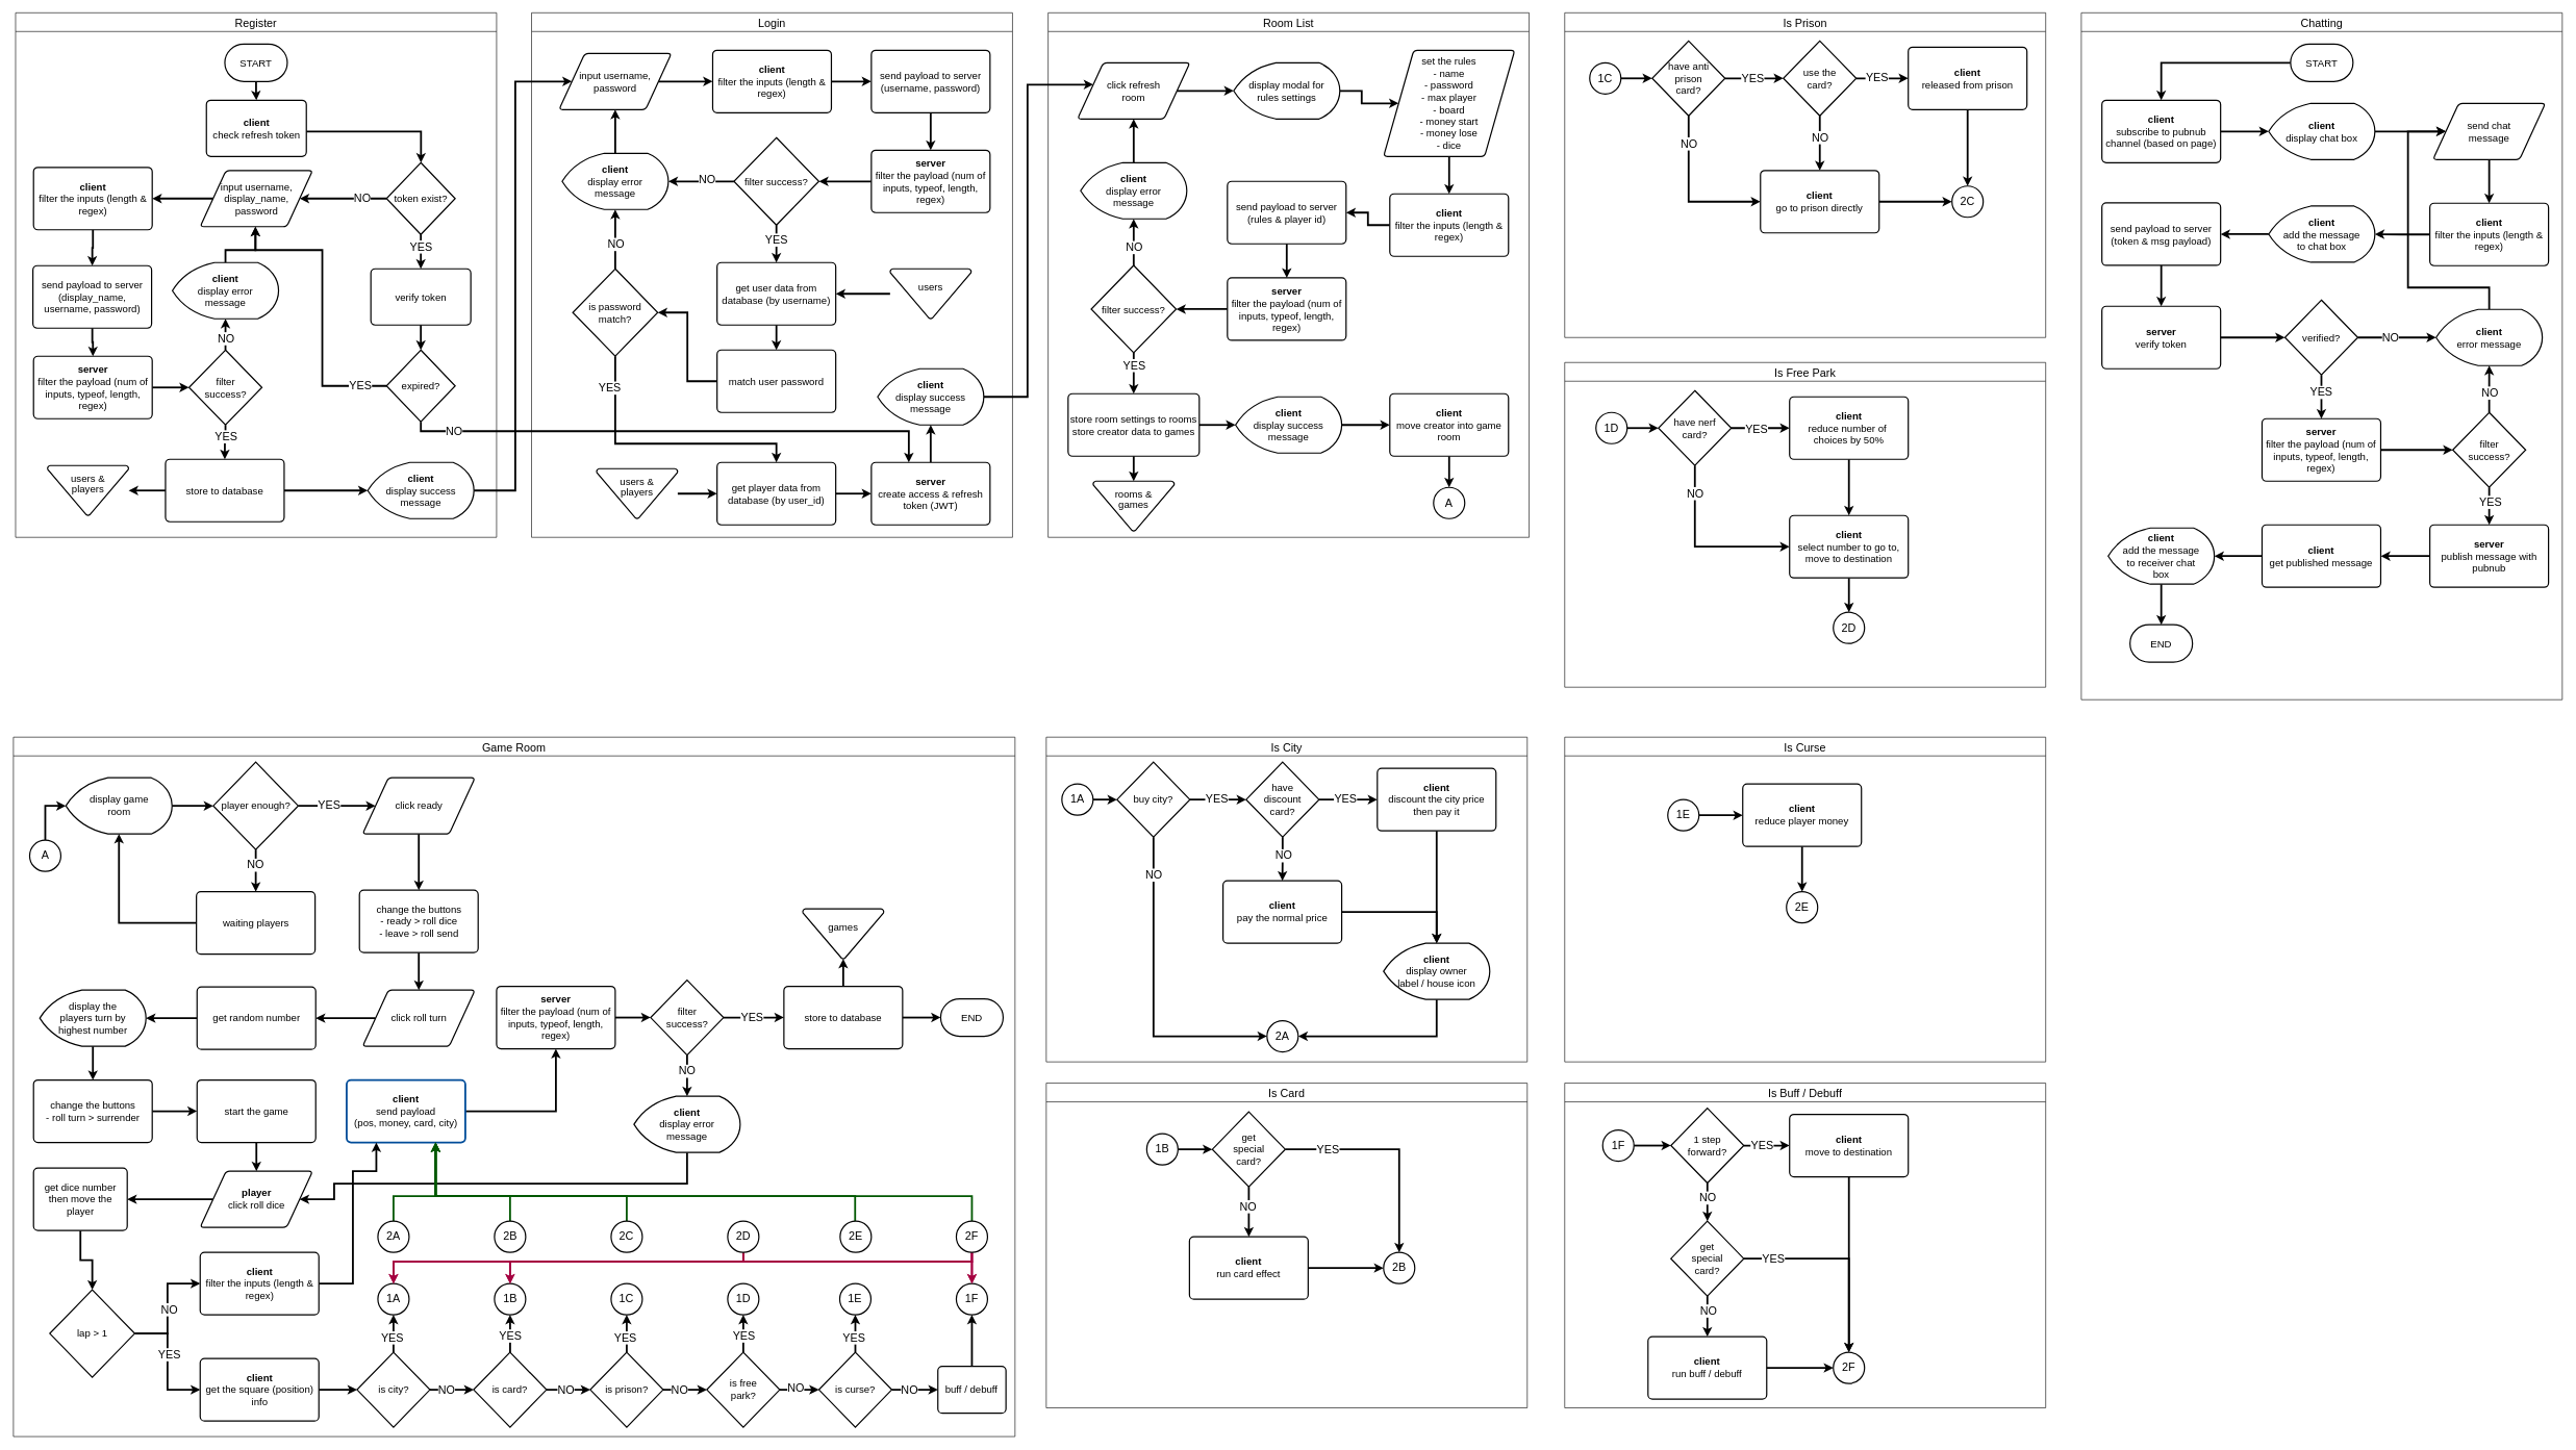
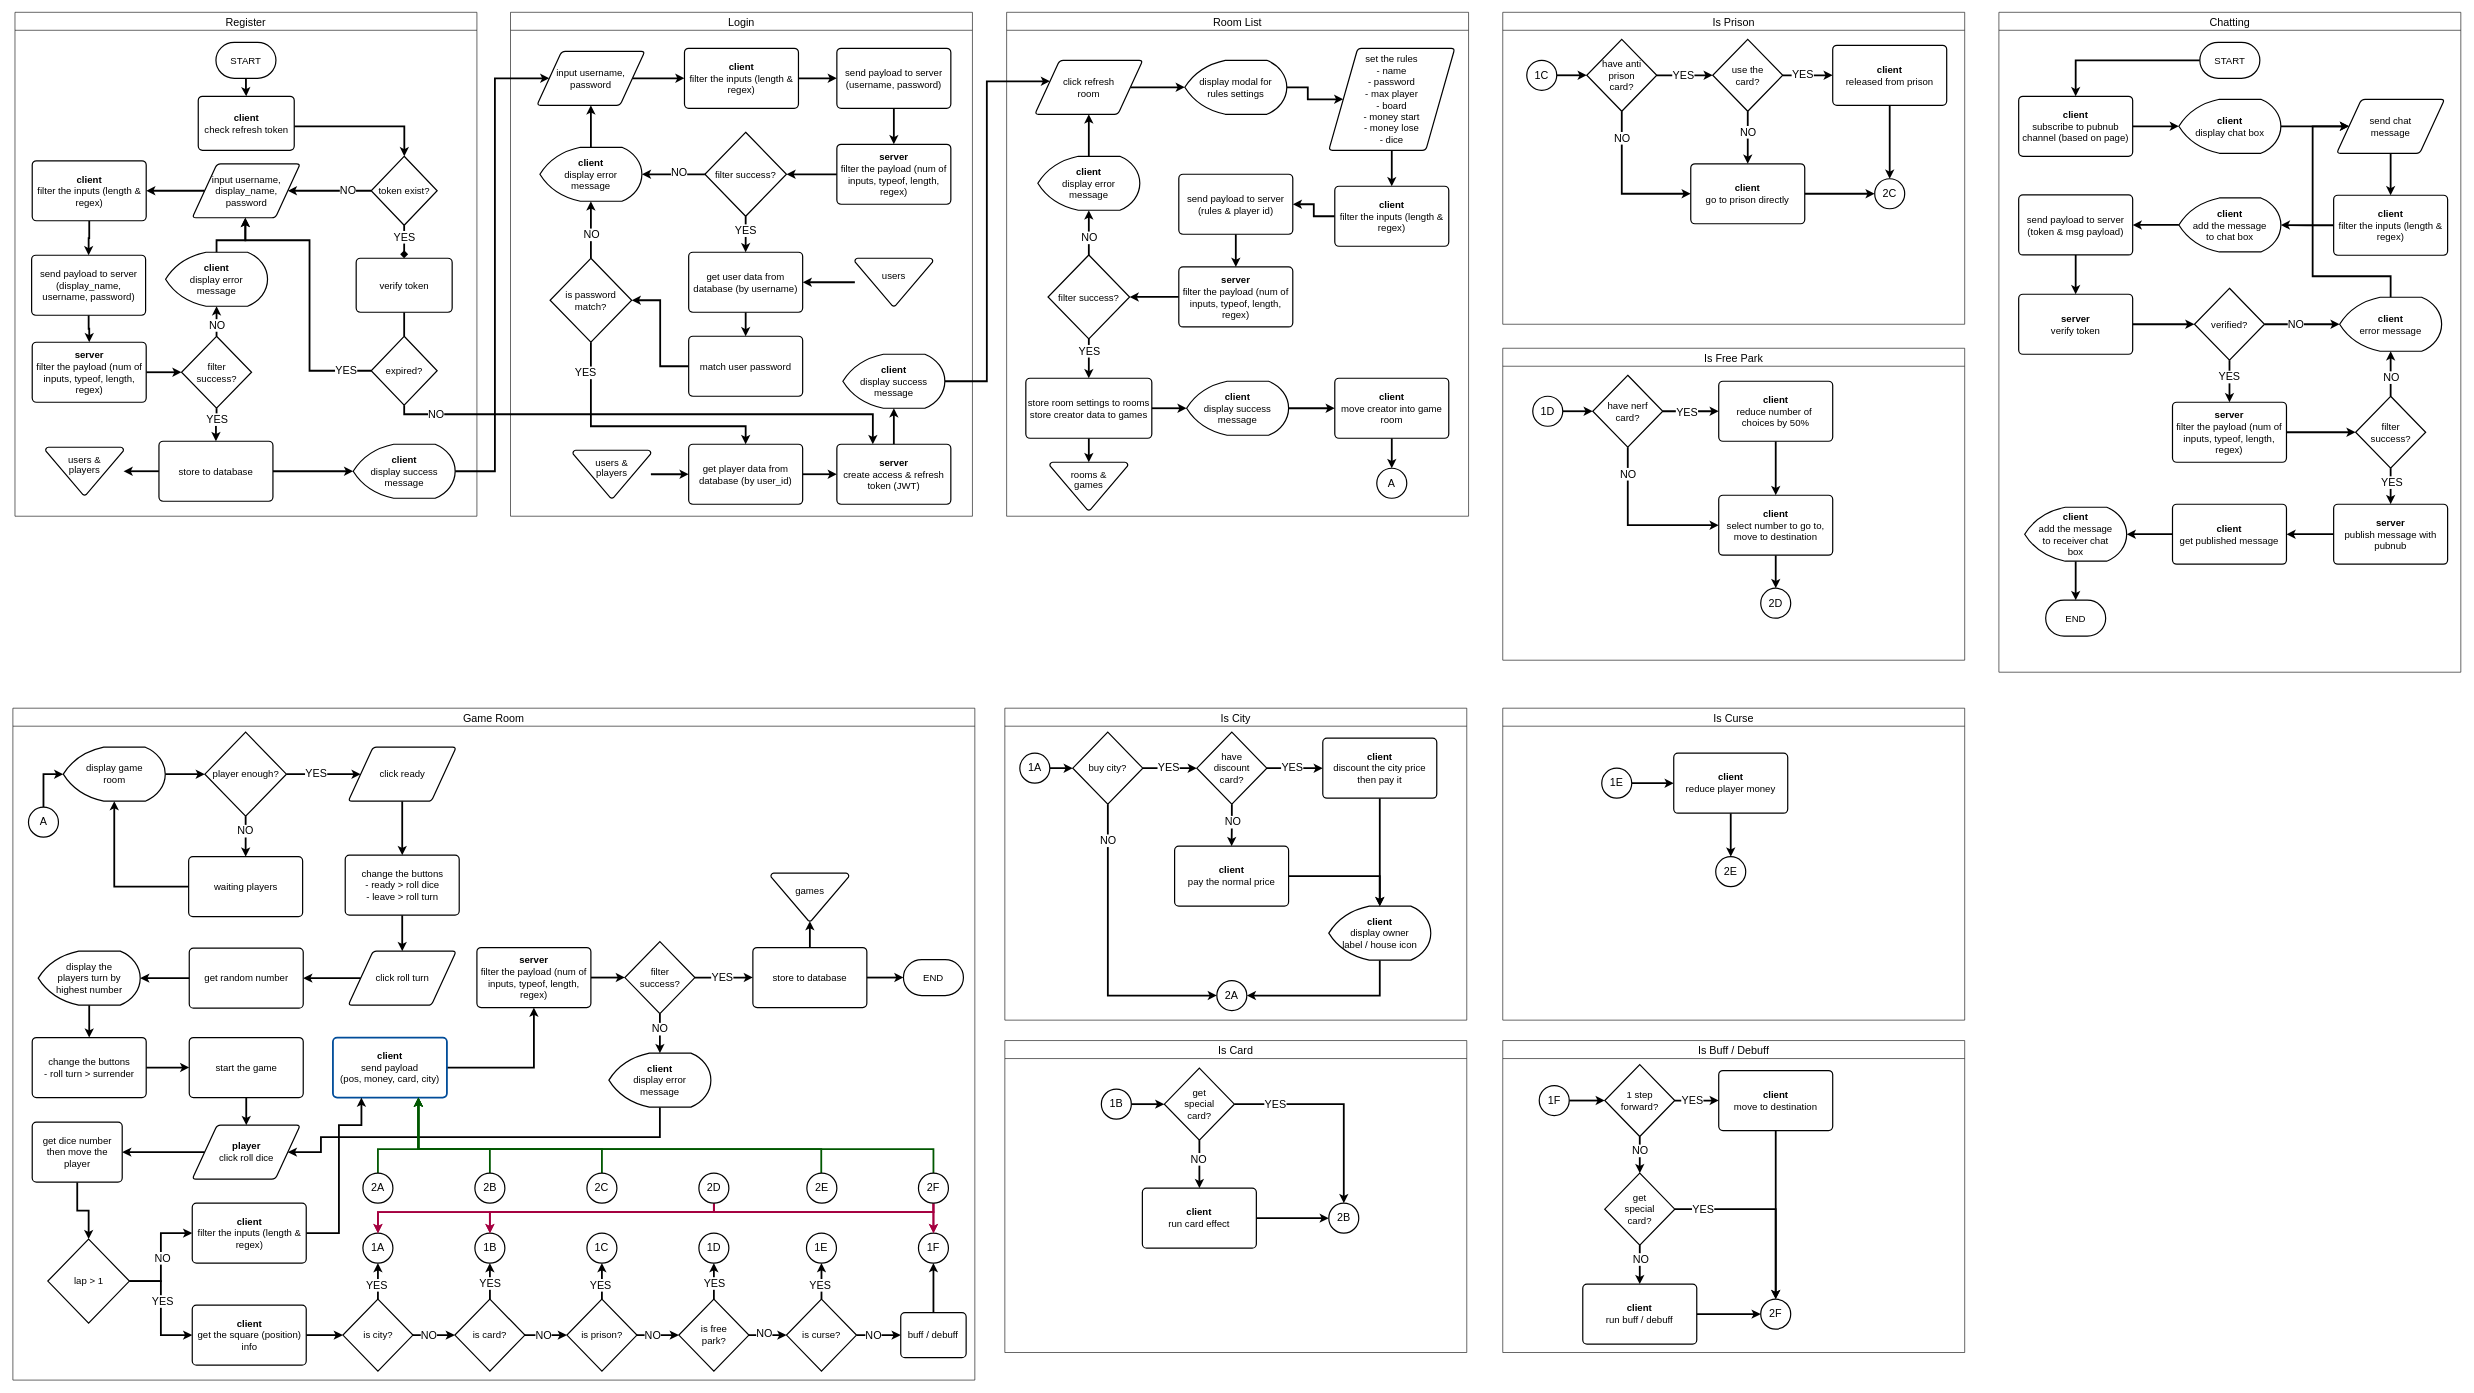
- <mxCell id="35" value="" style="edgeStyle=orthogonalEdgeStyle;rounded=0;orthogonalLoop=1;jettySize=auto;html=1;strokeWidth=3;" parent="1" source="37" target="39" edge="1"><mxGeometry relative="1" as="geometry" /></mxCell>
+ <mxCell id="35" value="" style="edgeStyle=orthogonalEdgeStyle;rounded=0;orthogonalLoop=1;jettySize=auto;html=1;strokeWidth=3;endArrow=diamond;" parent="1" source="37" target="39" edge="1"><mxGeometry relative="1" as="geometry" /></mxCell>
- <mxCell id="38" value="" style="edgeStyle=orthogonalEdgeStyle;rounded=0;orthogonalLoop=1;jettySize=auto;html=1;strokeWidth=3;" parent="1" source="39" target="44" edge="1"><mxGeometry relative="1" as="geometry" /></mxCell>
+ <mxCell id="38" value="" style="edgeStyle=orthogonalEdgeStyle;rounded=0;orthogonalLoop=1;jettySize=auto;html=1;strokeWidth=3;endArrow=none;" parent="1" source="39" target="44" edge="1"><mxGeometry relative="1" as="geometry" /></mxCell>
- <mxCell id="124" value="&lt;font size=&quot;3&quot;&gt;change the buttons&lt;br&gt;- ready &amp;gt; roll dice&lt;br&gt;- leave &amp;gt; roll send&lt;br&gt;&lt;/font&gt;" style="rounded=1;whiteSpace=wrap;html=1;absoluteArcSize=1;arcSize=14;strokeWidth=2;labelBorderColor=none;" parent="1" vertex="1"><mxGeometry x="574.5" y="1425" width="190" height="100" as="geometry" /></mxCell>
+ <mxCell id="124" value="&lt;font size=&quot;3&quot;&gt;change the buttons&lt;br&gt;- ready &amp;gt; roll dice&lt;br&gt;- leave &amp;gt; roll turn&lt;br&gt;&lt;/font&gt;" style="rounded=1;whiteSpace=wrap;html=1;absoluteArcSize=1;arcSize=14;strokeWidth=2;labelBorderColor=none;" parent="1" vertex="1"><mxGeometry x="574.5" y="1425" width="190" height="100" as="geometry" /></mxCell>
